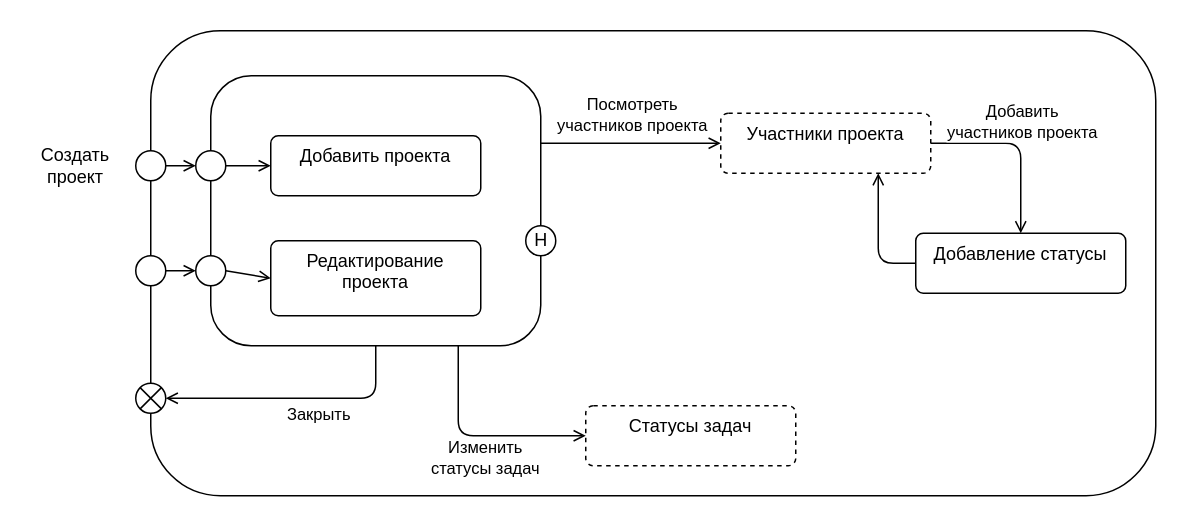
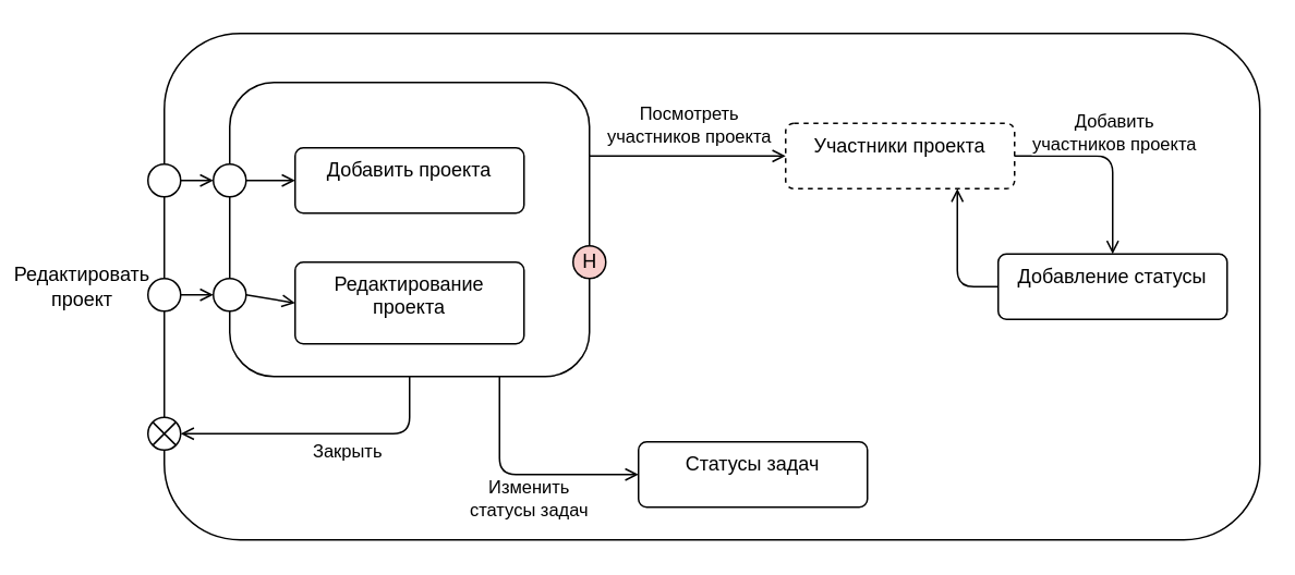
- <mxCell id="11" value="Создать проект" style="text;html=1;strokeColor=none;fillColor=none;align=center;verticalAlign=middle;whiteSpace=wrap;rounded=0;" parent="1" vertex="1"><mxGeometry x="20" y="95" width="60" height="30" as="geometry" /></mxCell>
- <mxCell id="27" value="H" style="ellipse;html=1;" vertex="1" parent="1"><mxGeometry x="350" y="150" width="20" height="20" as="geometry" /></mxCell>
+ <mxCell id="27" value="H" style="ellipse;html=1;fillColor=#f8cecc;" vertex="1" parent="1"><mxGeometry x="350" y="150" width="20" height="20" as="geometry" /></mxCell>
+ <mxCell id="12" value="Редактировать проект" style="text;html=1;strokeColor=none;fillColor=none;align=center;verticalAlign=middle;whiteSpace=wrap;rounded=0;" parent="1" vertex="1"><mxGeometry x="20" y="160" width="60" height="30" as="geometry" /></mxCell>
- <mxCell id="17" value="Статусы задач" style="html=1;align=center;verticalAlign=top;rounded=1;absoluteArcSize=1;arcSize=10;dashed=1;whiteSpace=wrap;" parent="1" vertex="1"><mxGeometry x="390" y="270" width="140" height="40" as="geometry" /></mxCell>
+ <mxCell id="17" value="Статусы задач" style="html=1;align=center;verticalAlign=top;rounded=1;absoluteArcSize=1;arcSize=10;dashed=0;whiteSpace=wrap;" parent="1" vertex="1"><mxGeometry x="390" y="270" width="140" height="40" as="geometry" /></mxCell>
